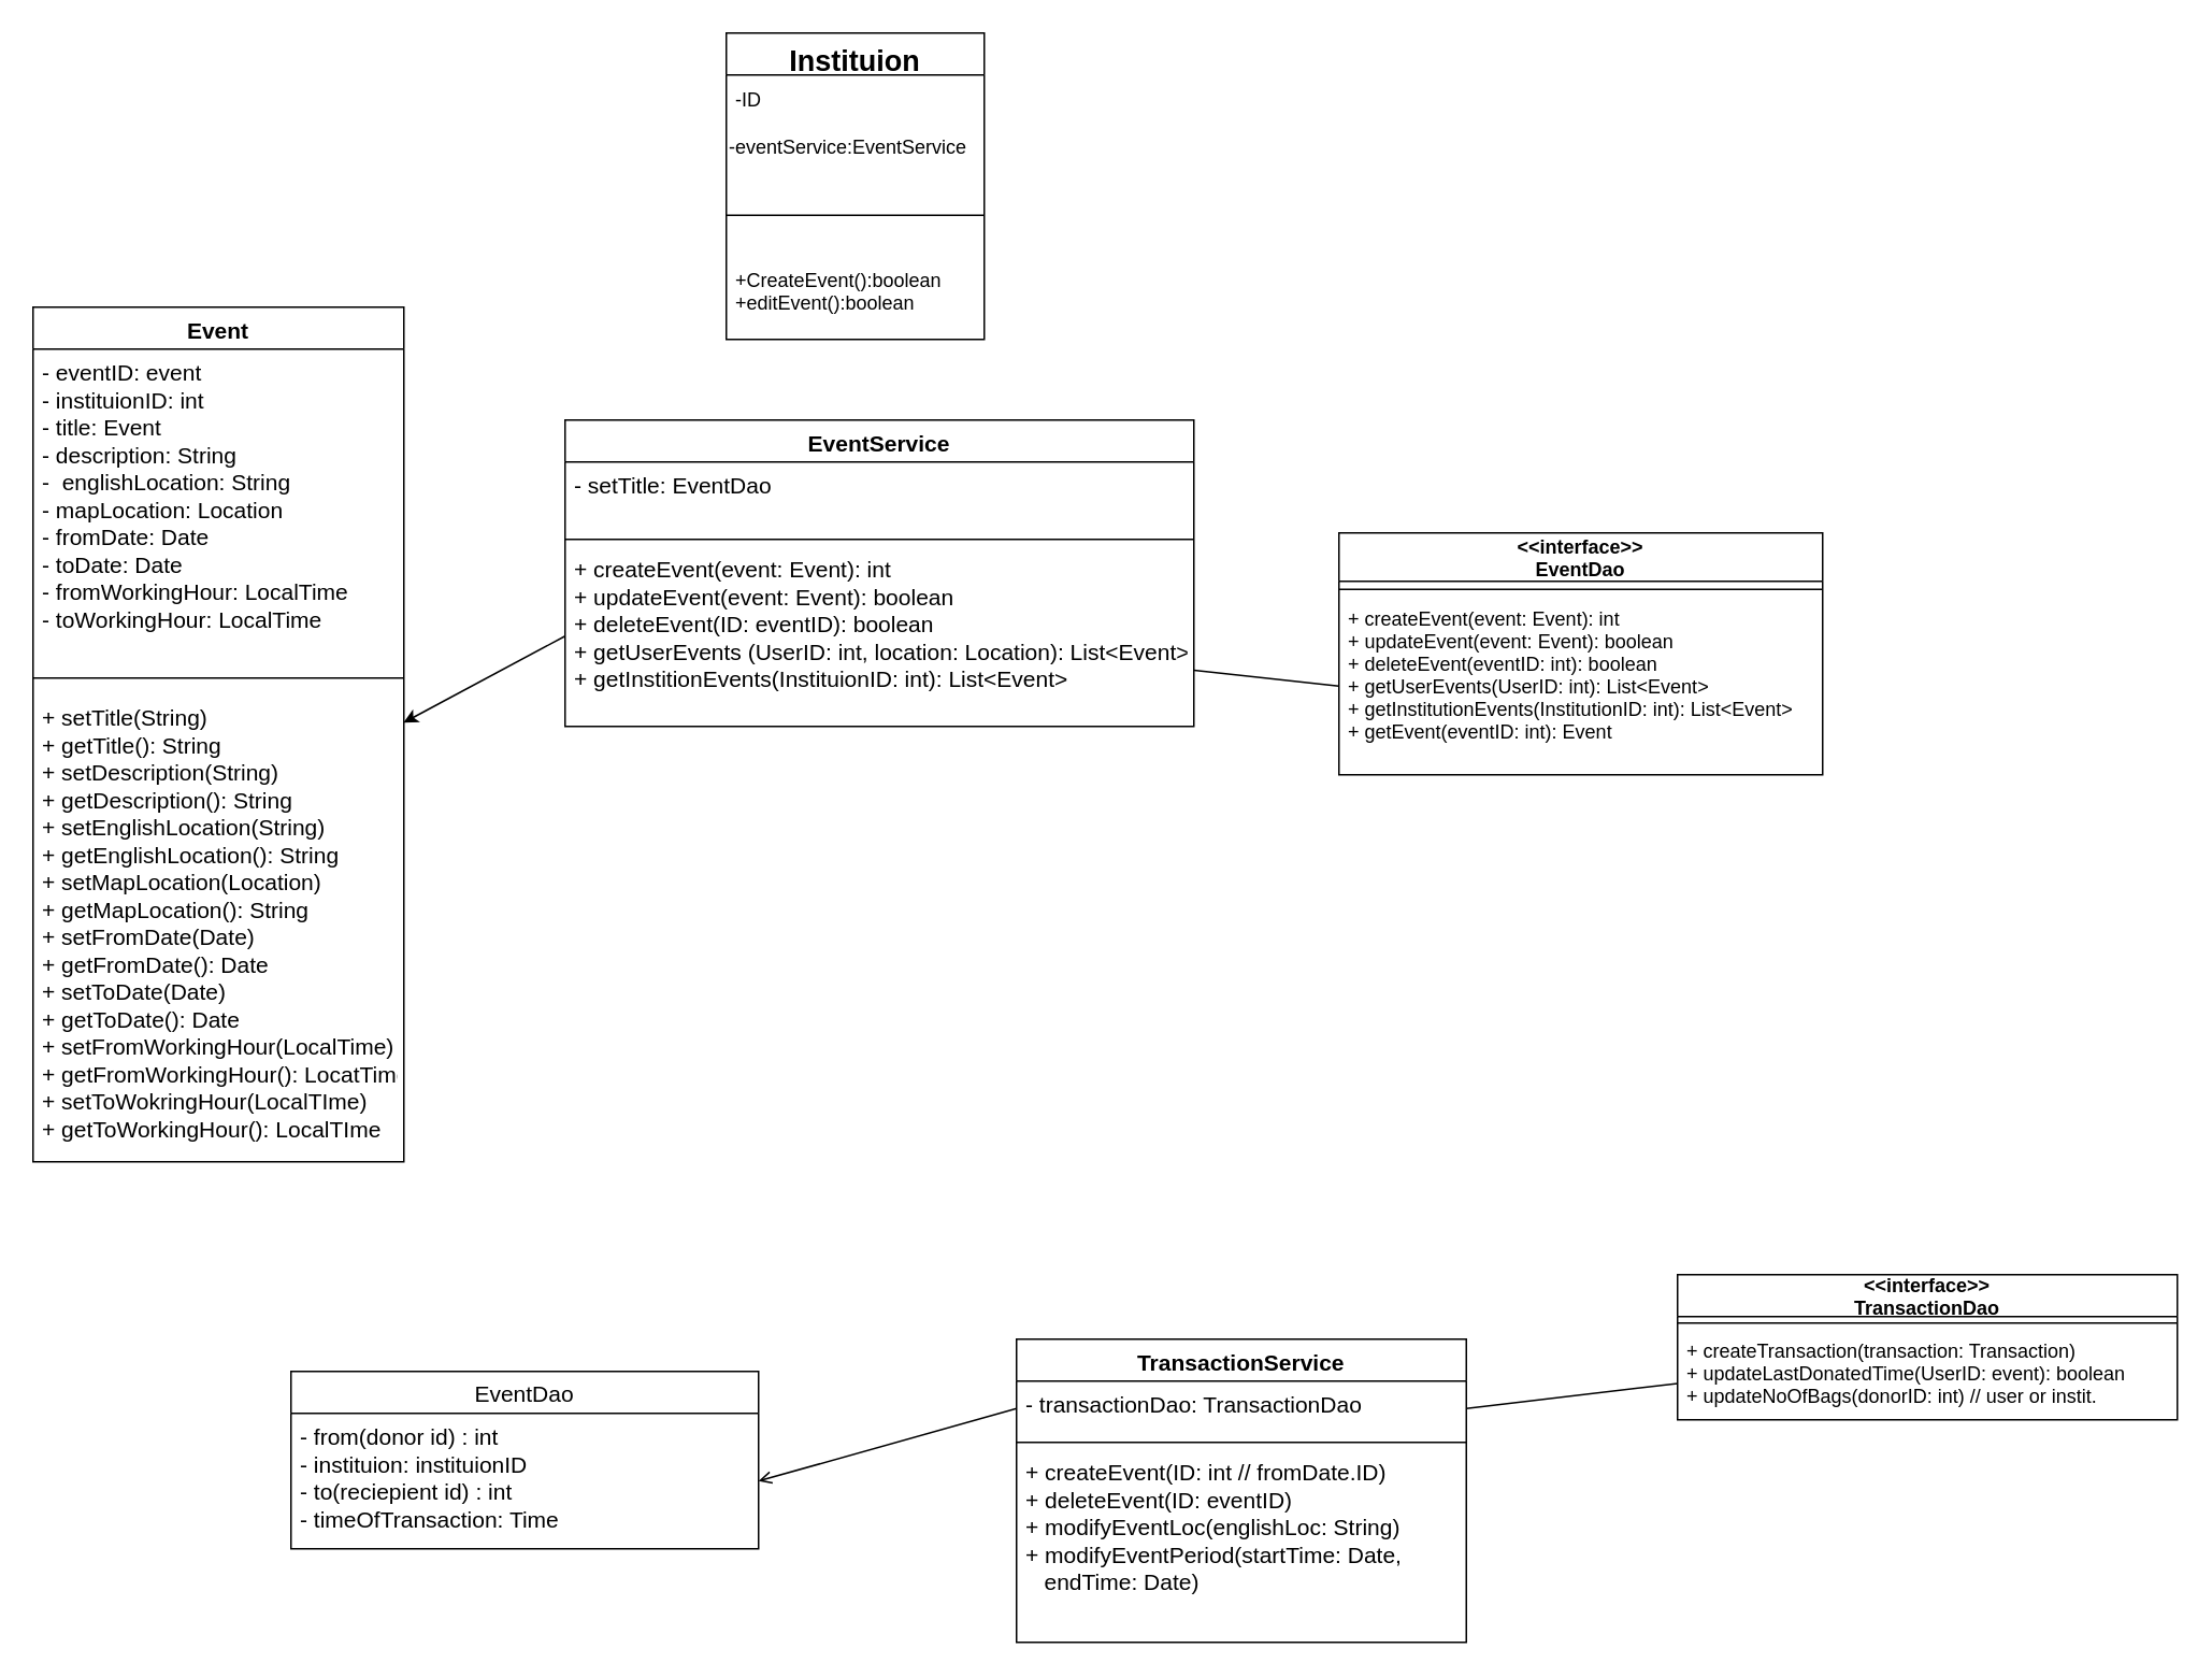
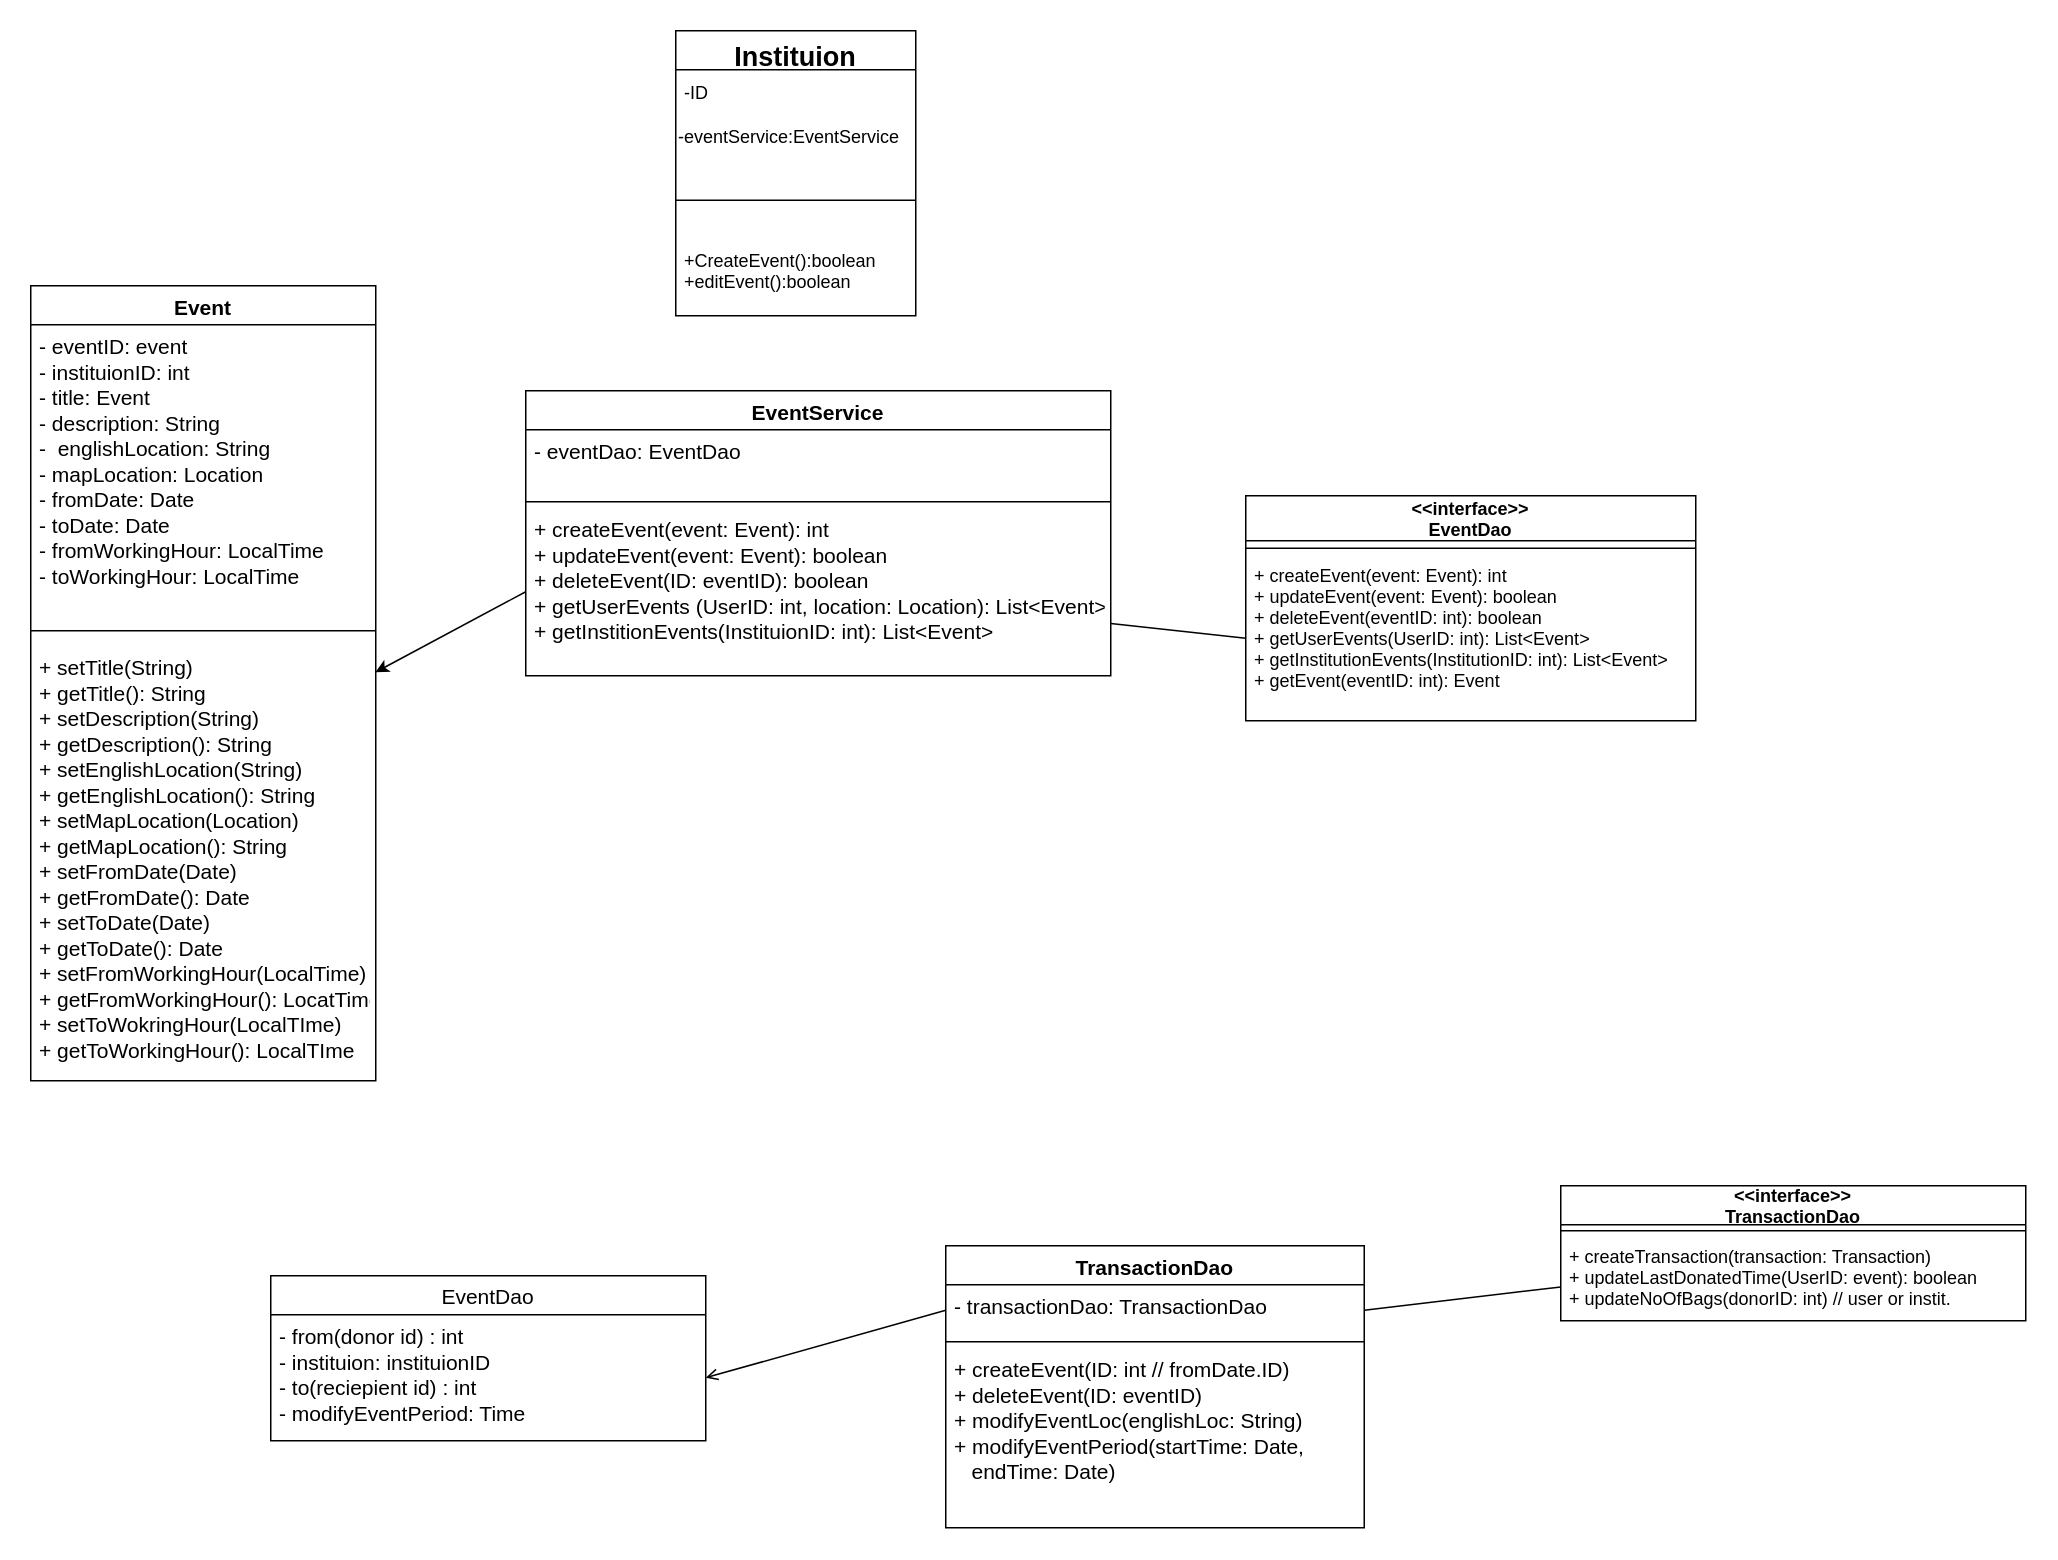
- <mxCell id="7" value="- setTitle: EventDao" style="text;strokeColor=none;fillColor=none;align=left;verticalAlign=top;spacingLeft=4;spacingRight=4;overflow=hidden;rotatable=0;points=[[0,0.5],[1,0.5]];portConstraint=eastwest;fontSize=14;" parent="6" vertex="1"><mxGeometry y="26" width="390" height="44" as="geometry" /></mxCell>
+ <mxCell id="7" value="- eventDao: EventDao" style="text;strokeColor=none;fillColor=none;align=left;verticalAlign=top;spacingLeft=4;spacingRight=4;overflow=hidden;rotatable=0;points=[[0,0.5],[1,0.5]];portConstraint=eastwest;fontSize=14;" parent="6" vertex="1"><mxGeometry y="26" width="390" height="44" as="geometry" /></mxCell>
- <mxCell id="25" value="TransactionService" style="swimlane;fontStyle=1;align=center;verticalAlign=top;childLayout=stackLayout;horizontal=1;startSize=26;horizontalStack=0;resizeParent=1;resizeParentMax=0;resizeLast=0;collapsible=1;marginBottom=0;fontSize=14;" parent="1" vertex="1"><mxGeometry x="630" y="830" width="279" height="188" as="geometry" /></mxCell>
+ <mxCell id="25" value="TransactionDao" style="swimlane;fontStyle=1;align=center;verticalAlign=top;childLayout=stackLayout;horizontal=1;startSize=26;horizontalStack=0;resizeParent=1;resizeParentMax=0;resizeLast=0;collapsible=1;marginBottom=0;fontSize=14;" parent="1" vertex="1"><mxGeometry x="630" y="830" width="279" height="188" as="geometry" /></mxCell>
- <mxCell id="24" value="- from(donor id) : int &#10;- instituion: instituionID&#10;- to(reciepient id) : int&#10;- timeOfTransaction: Time&#10;" style="text;strokeColor=none;fillColor=none;align=left;verticalAlign=top;spacingLeft=4;spacingRight=4;overflow=hidden;rotatable=0;points=[[0,0.5],[1,0.5]];portConstraint=eastwest;fontSize=14;" parent="23" vertex="1"><mxGeometry y="26" width="290" height="84" as="geometry" /></mxCell>
+ <mxCell id="24" value="- from(donor id) : int &#10;- instituion: instituionID&#10;- to(reciepient id) : int&#10;- modifyEventPeriod: Time&#10;" style="text;strokeColor=none;fillColor=none;align=left;verticalAlign=top;spacingLeft=4;spacingRight=4;overflow=hidden;rotatable=0;points=[[0,0.5],[1,0.5]];portConstraint=eastwest;fontSize=14;" parent="23" vertex="1"><mxGeometry y="26" width="290" height="84" as="geometry" /></mxCell>
